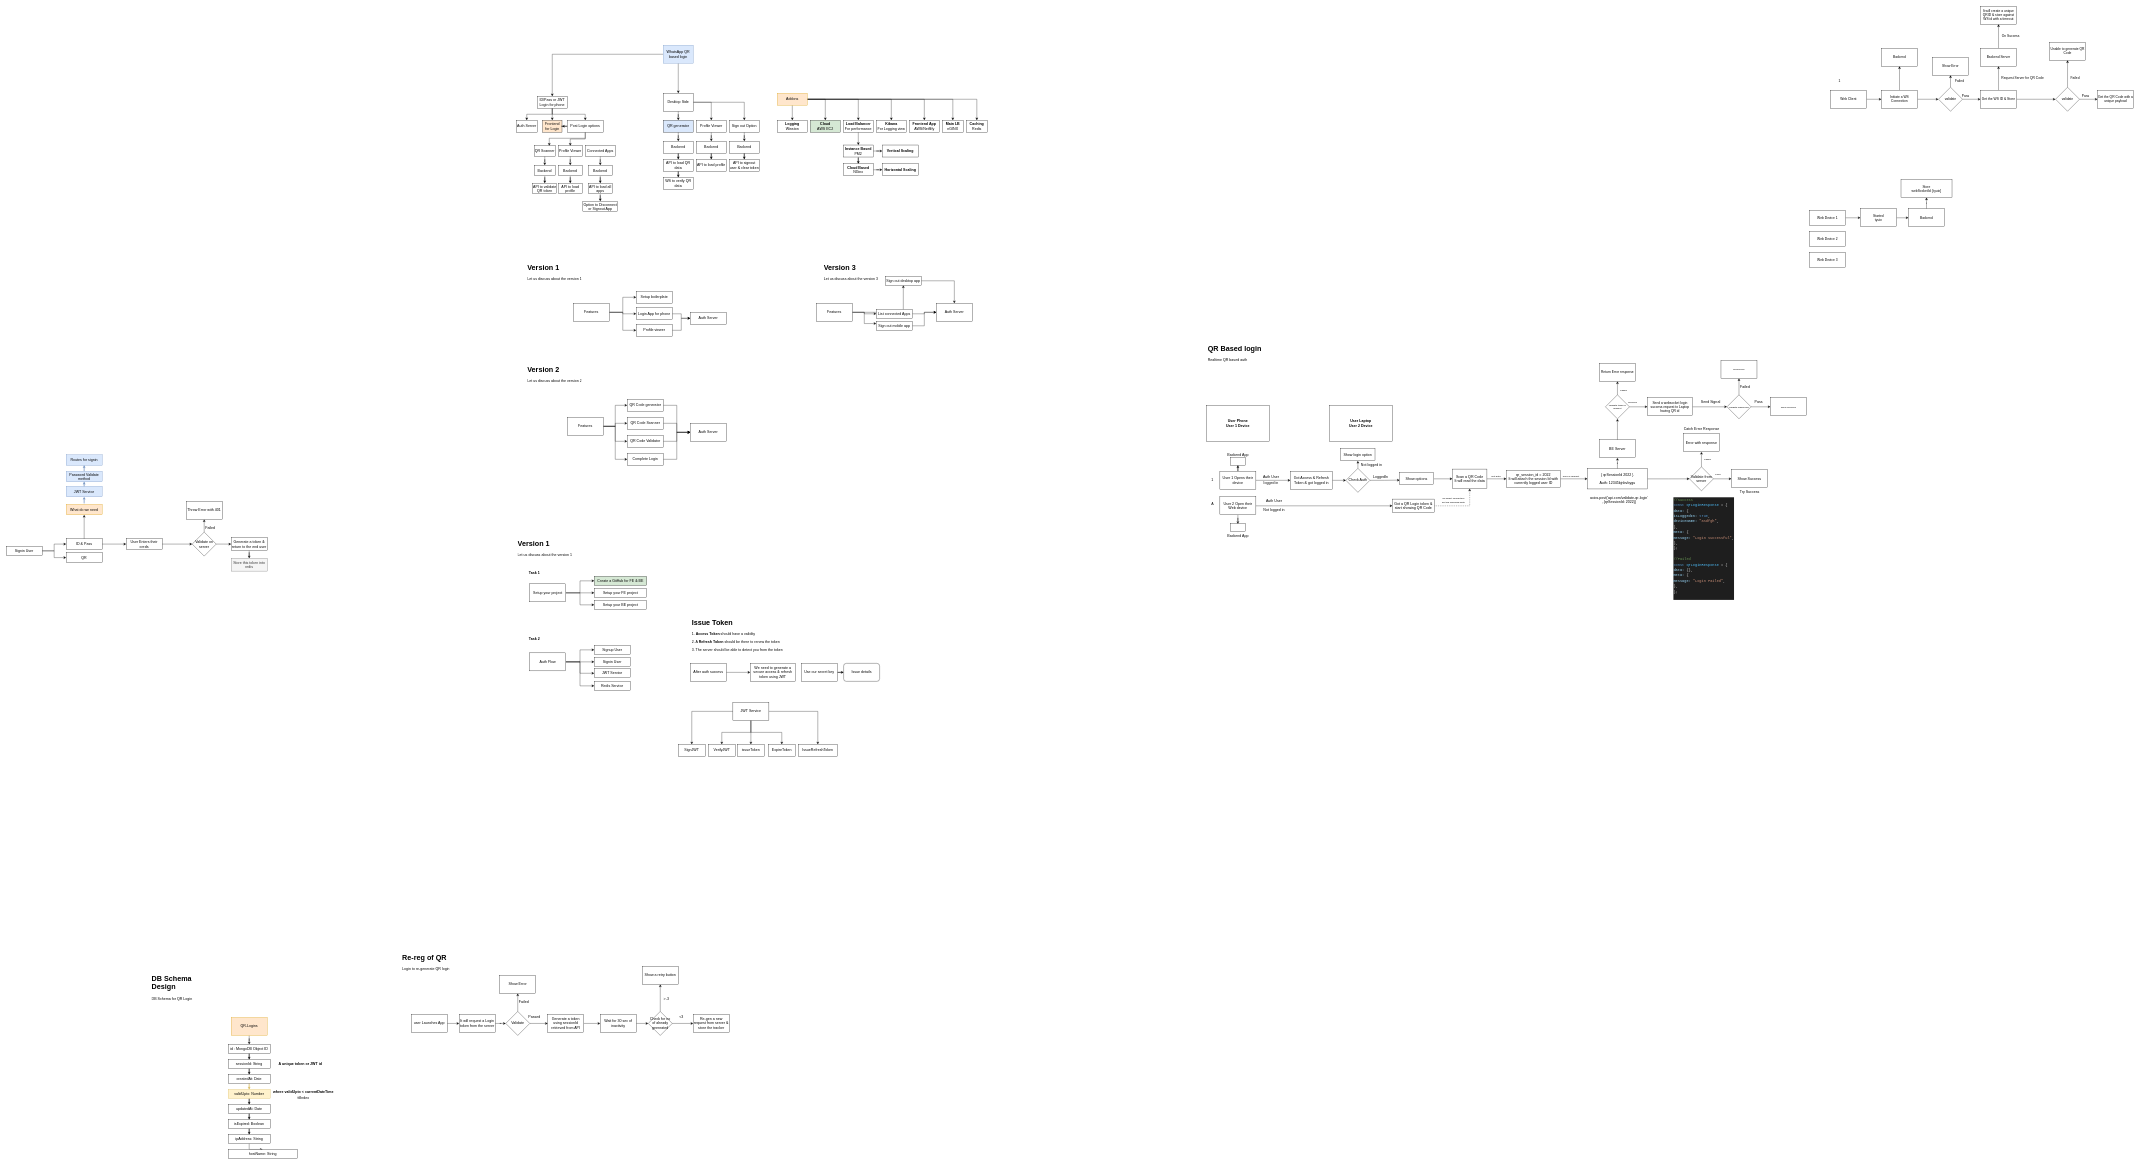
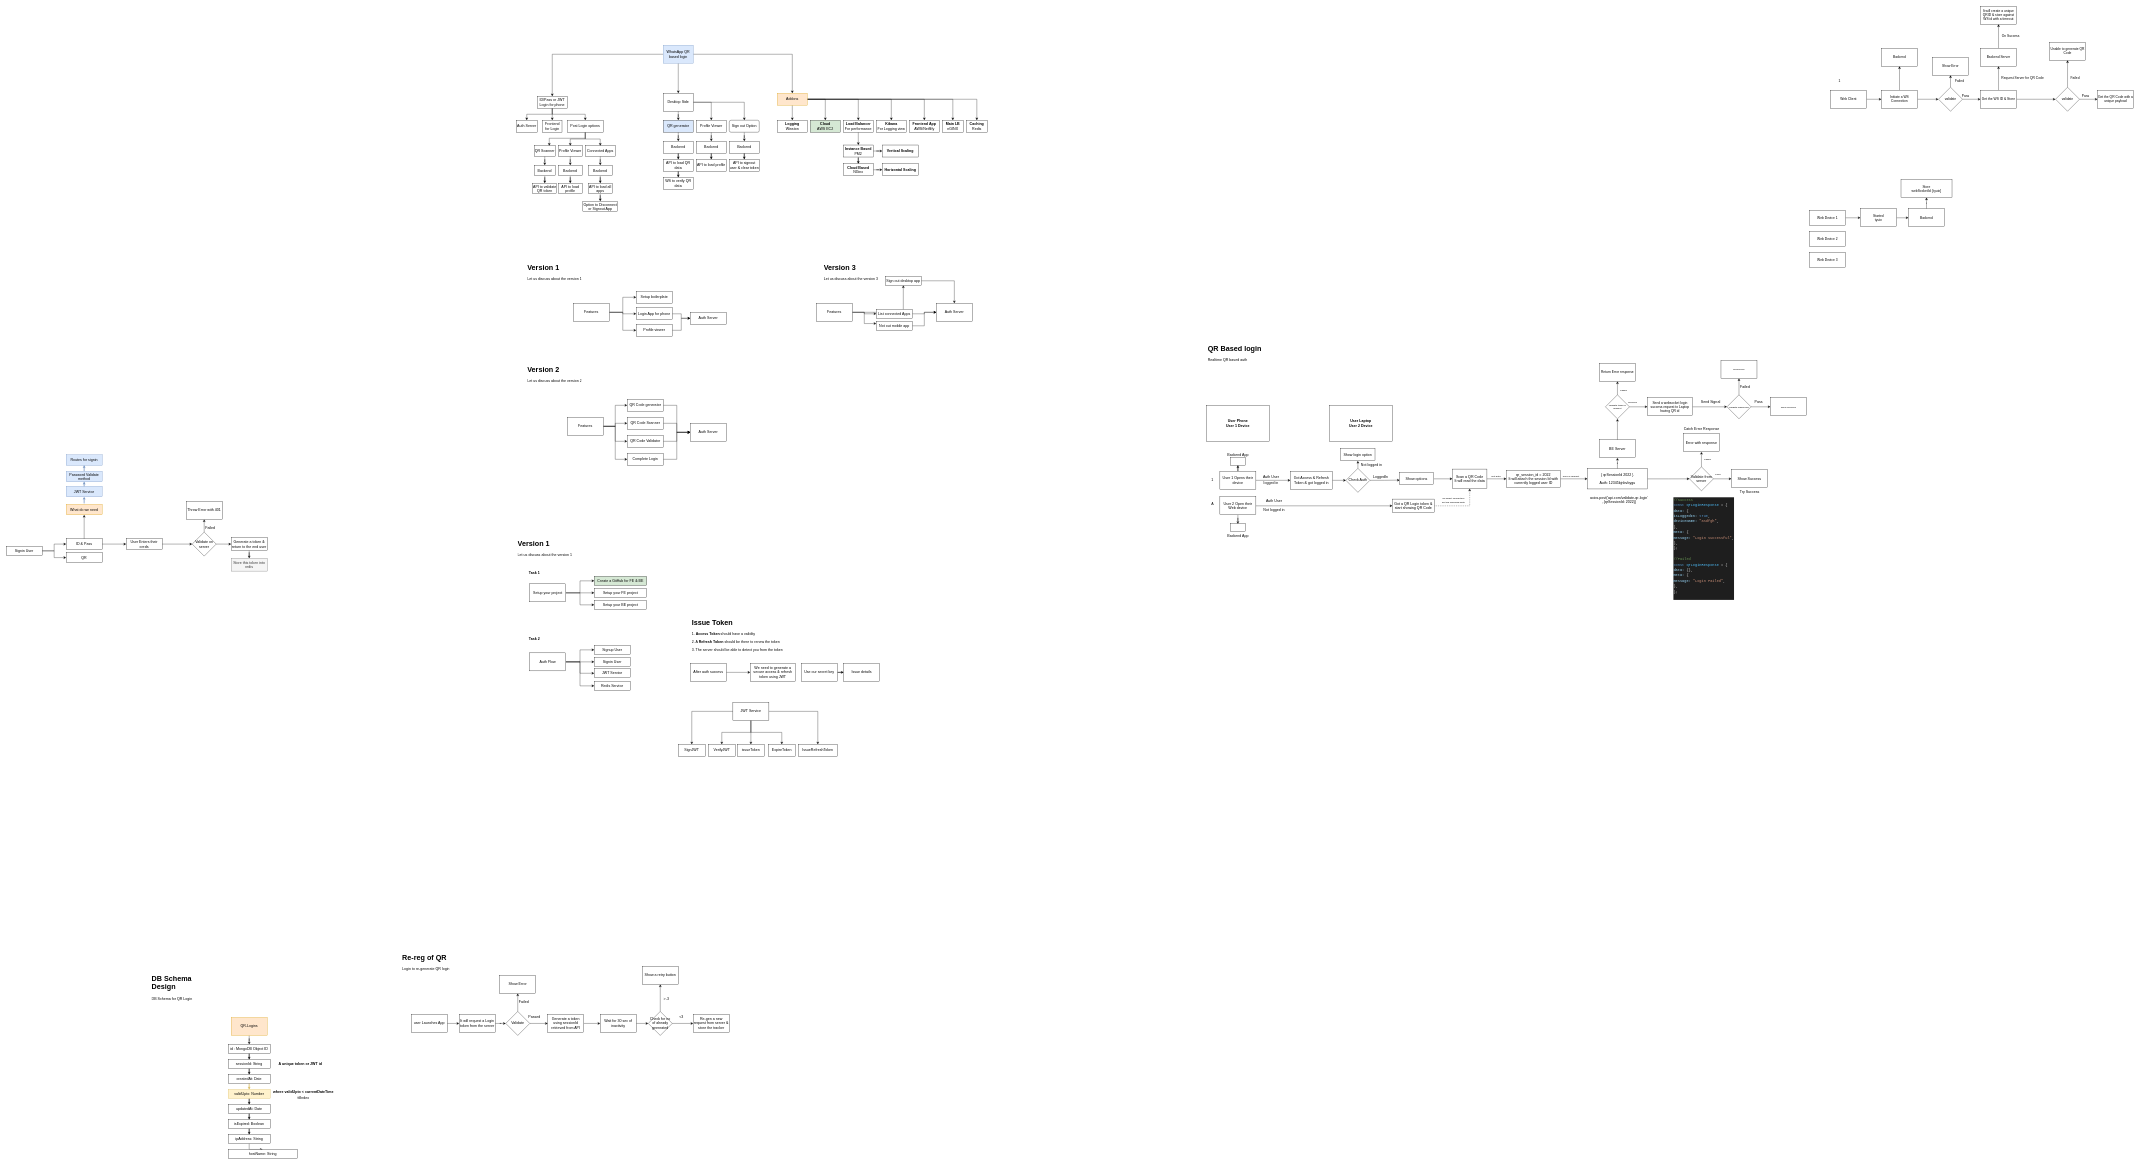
+ <mxCell id="4" style="edgeStyle=orthogonalEdgeStyle;rounded=0;orthogonalLoop=1;jettySize=auto;html=1;" parent="1" source="5" target="61" edge="1"><mxGeometry relative="1" as="geometry" /></mxCell>
- <mxCell id="11" value="Frontend for Login" style="rounded=0;whiteSpace=wrap;html=1;fillColor=#ffe6cc;" parent="1" vertex="1"><mxGeometry x="1807.5" y="400" width="65" height="40" as="geometry" /></mxCell>
+ <mxCell id="11" value="Frontend for Login" style="rounded=0;whiteSpace=wrap;html=1;" parent="1" vertex="1"><mxGeometry x="1807.5" y="400" width="65" height="40" as="geometry" /></mxCell>
- <mxCell id="14" style="edgeStyle=orthogonalEdgeStyle;rounded=0;orthogonalLoop=1;jettySize=auto;html=1;" parent="1" source="15" target="11" edge="1"><mxGeometry relative="1" as="geometry" /></mxCell>
+ <mxCell id="14" style="edgeStyle=orthogonalEdgeStyle;rounded=0;orthogonalLoop=1;jettySize=auto;html=1;" parent="1" source="15" target="21" edge="1"><mxGeometry relative="1" as="geometry" /></mxCell>
- <mxCell id="42" value="Sign out Option" style="rounded=0;whiteSpace=wrap;html=1;" parent="1" vertex="1"><mxGeometry x="2430" y="400" width="100" height="40" as="geometry" /></mxCell>
+ <mxCell id="42" value="Sign out Option" style="whiteSpace=wrap;html=1;rounded=1;" parent="1" vertex="1"><mxGeometry x="2430" y="400" width="100" height="40" as="geometry" /></mxCell>
- <mxCell id="113" value="Sign out mobile app" style="whiteSpace=wrap;html=1;rounded=0;" parent="1" vertex="1"><mxGeometry x="2920" y="1070" width="120" height="30" as="geometry" /></mxCell>
+ <mxCell id="113" value="Not out mobile app" style="whiteSpace=wrap;html=1;rounded=0;" parent="1" vertex="1"><mxGeometry x="2920" y="1070" width="120" height="30" as="geometry" /></mxCell>
- <mxCell id="164" value="Issue details" style="whiteSpace=wrap;html=1;rounded=1;" parent="1" vertex="1"><mxGeometry x="2811" y="2210" width="120" height="60" as="geometry" /></mxCell>
+ <mxCell id="164" value="Issue details" style="whiteSpace=wrap;html=1;rounded=0;" parent="1" vertex="1"><mxGeometry x="2811" y="2210" width="120" height="60" as="geometry" /></mxCell>
